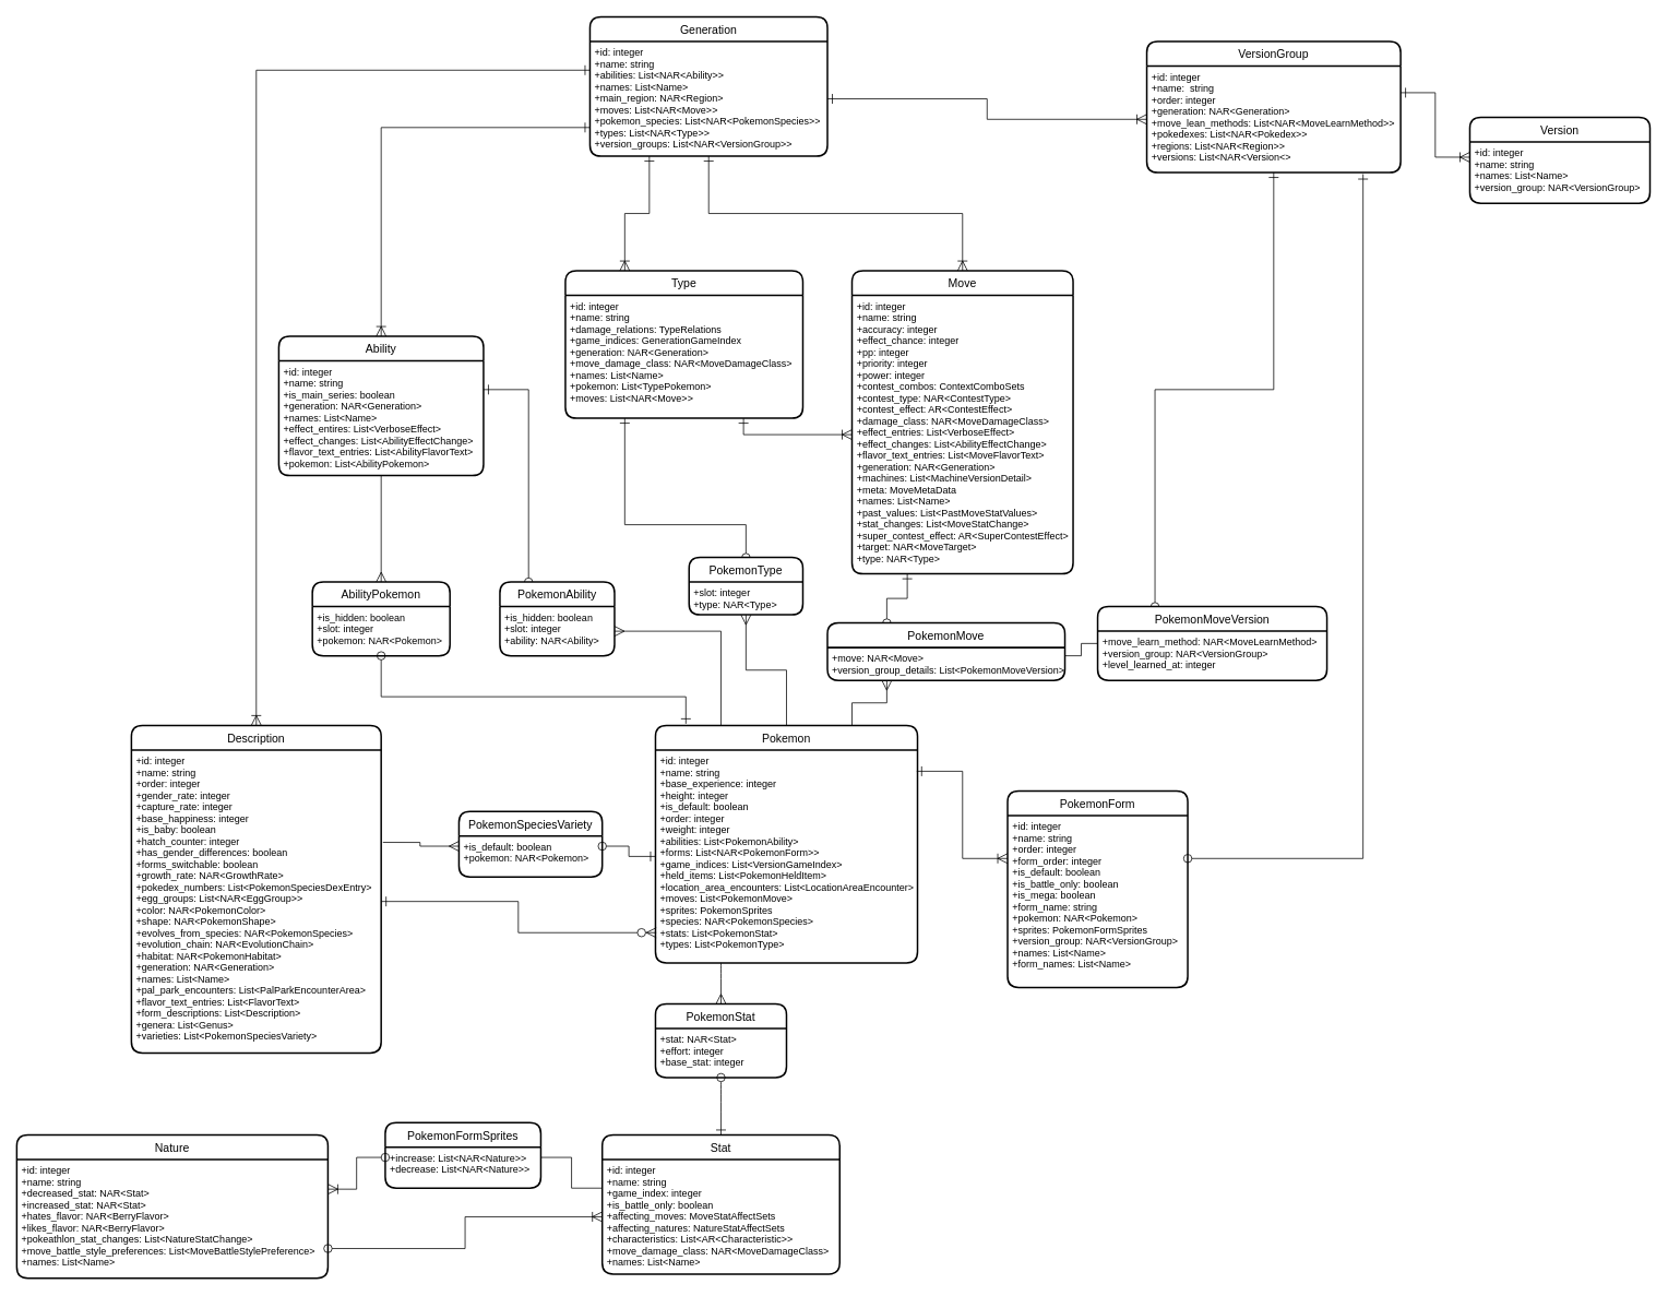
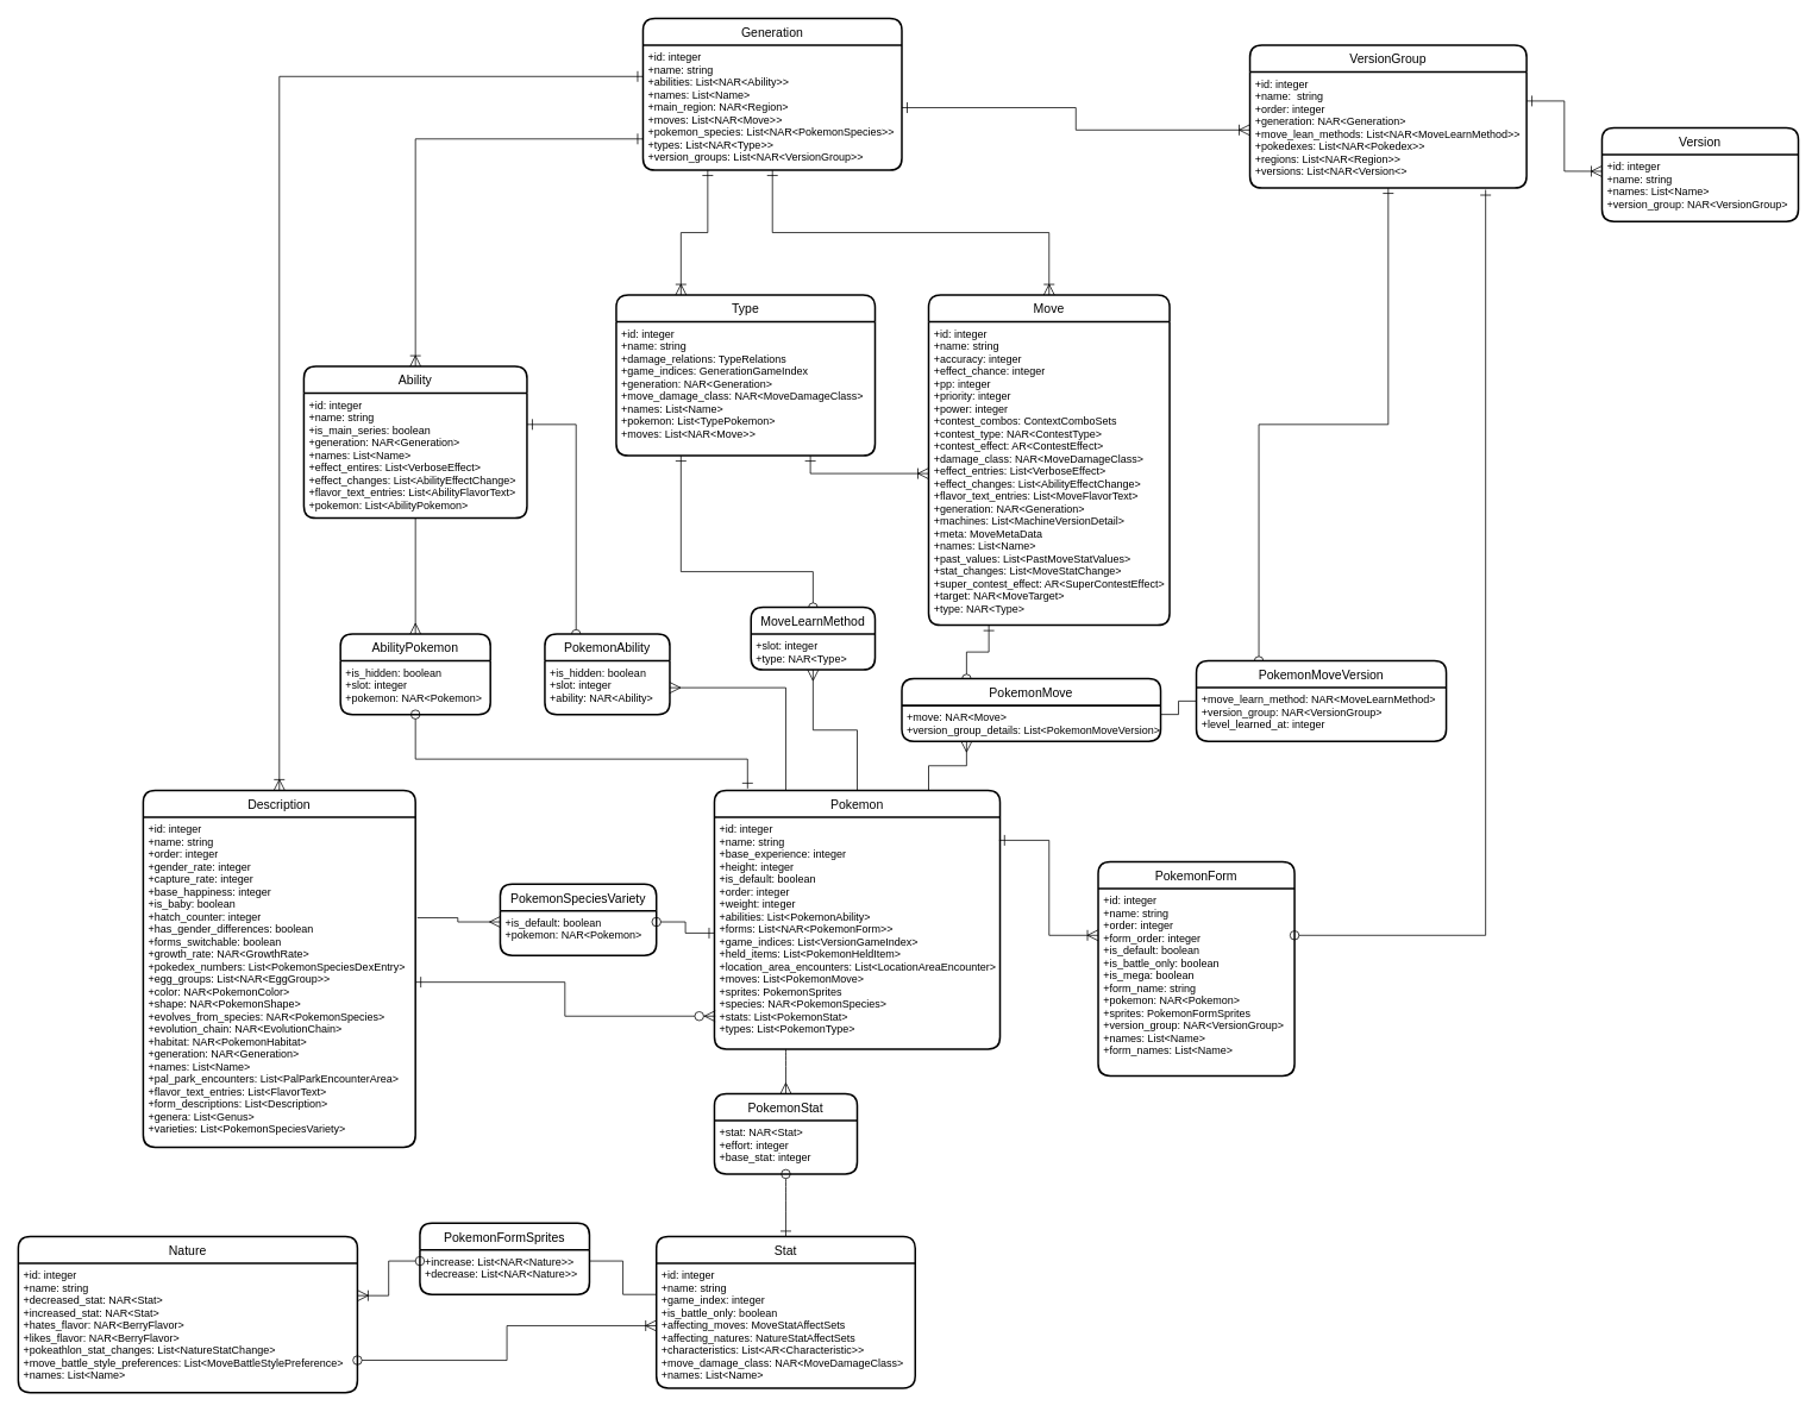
- <mxCell id="46" value="PokemonType" style="swimlane;childLayout=stackLayout;horizontal=1;startSize=30;horizontalStack=0;rounded=1;fontSize=14;fontStyle=0;strokeWidth=2;resizeParent=0;resizeLast=1;shadow=0;dashed=0;align=center;" parent="1" vertex="1"><mxGeometry x="841" y="680" width="139" height="70" as="geometry" /></mxCell>
+ <mxCell id="46" value="MoveLearnMethod" style="swimlane;childLayout=stackLayout;horizontal=1;startSize=30;horizontalStack=0;rounded=1;fontSize=14;fontStyle=0;strokeWidth=2;resizeParent=0;resizeLast=1;shadow=0;dashed=0;align=center;" parent="1" vertex="1"><mxGeometry x="841" y="680" width="139" height="70" as="geometry" /></mxCell>
